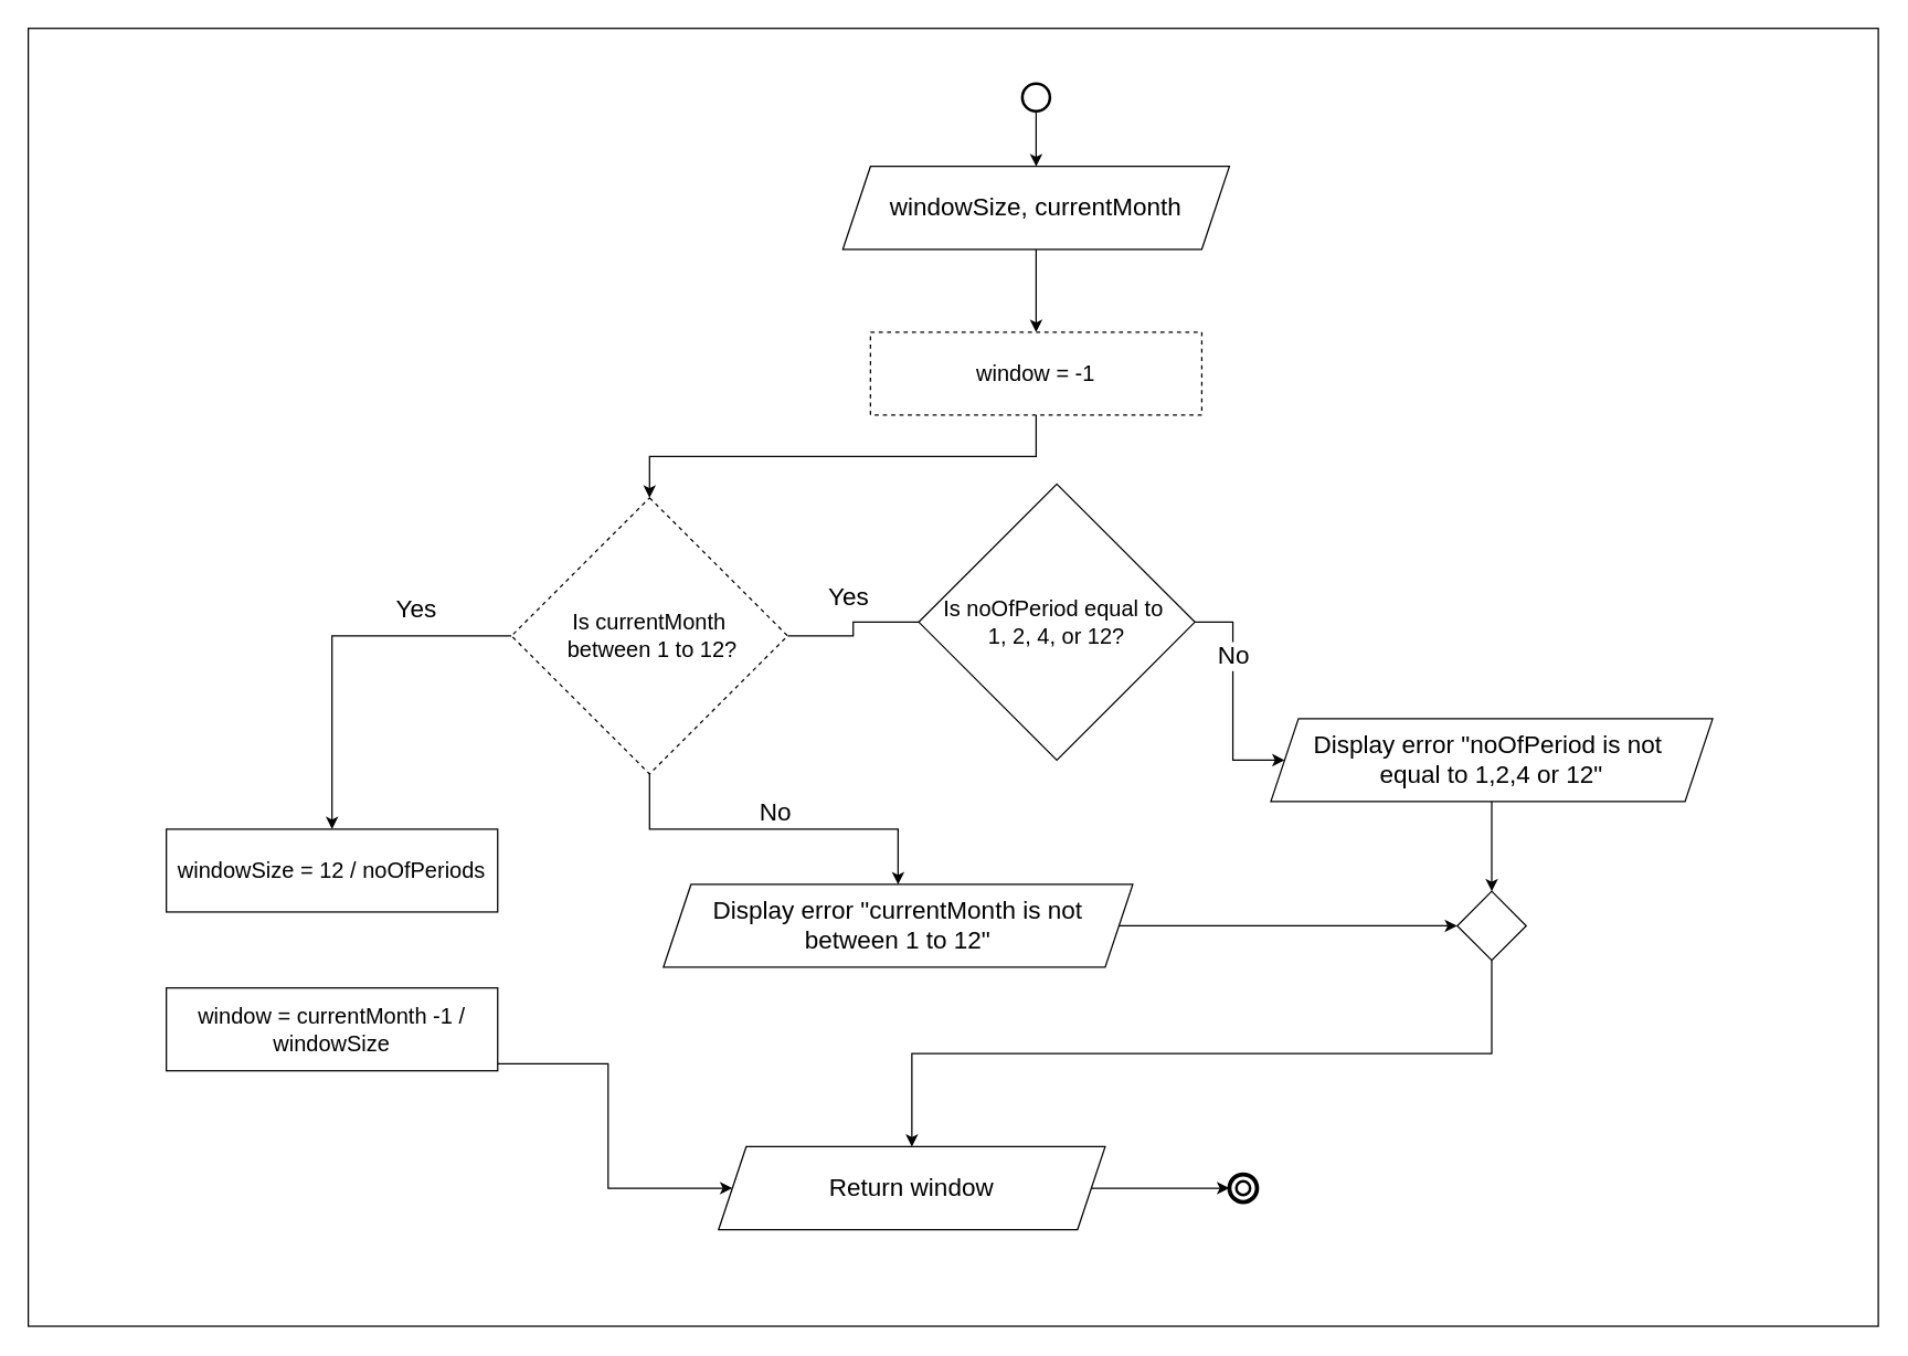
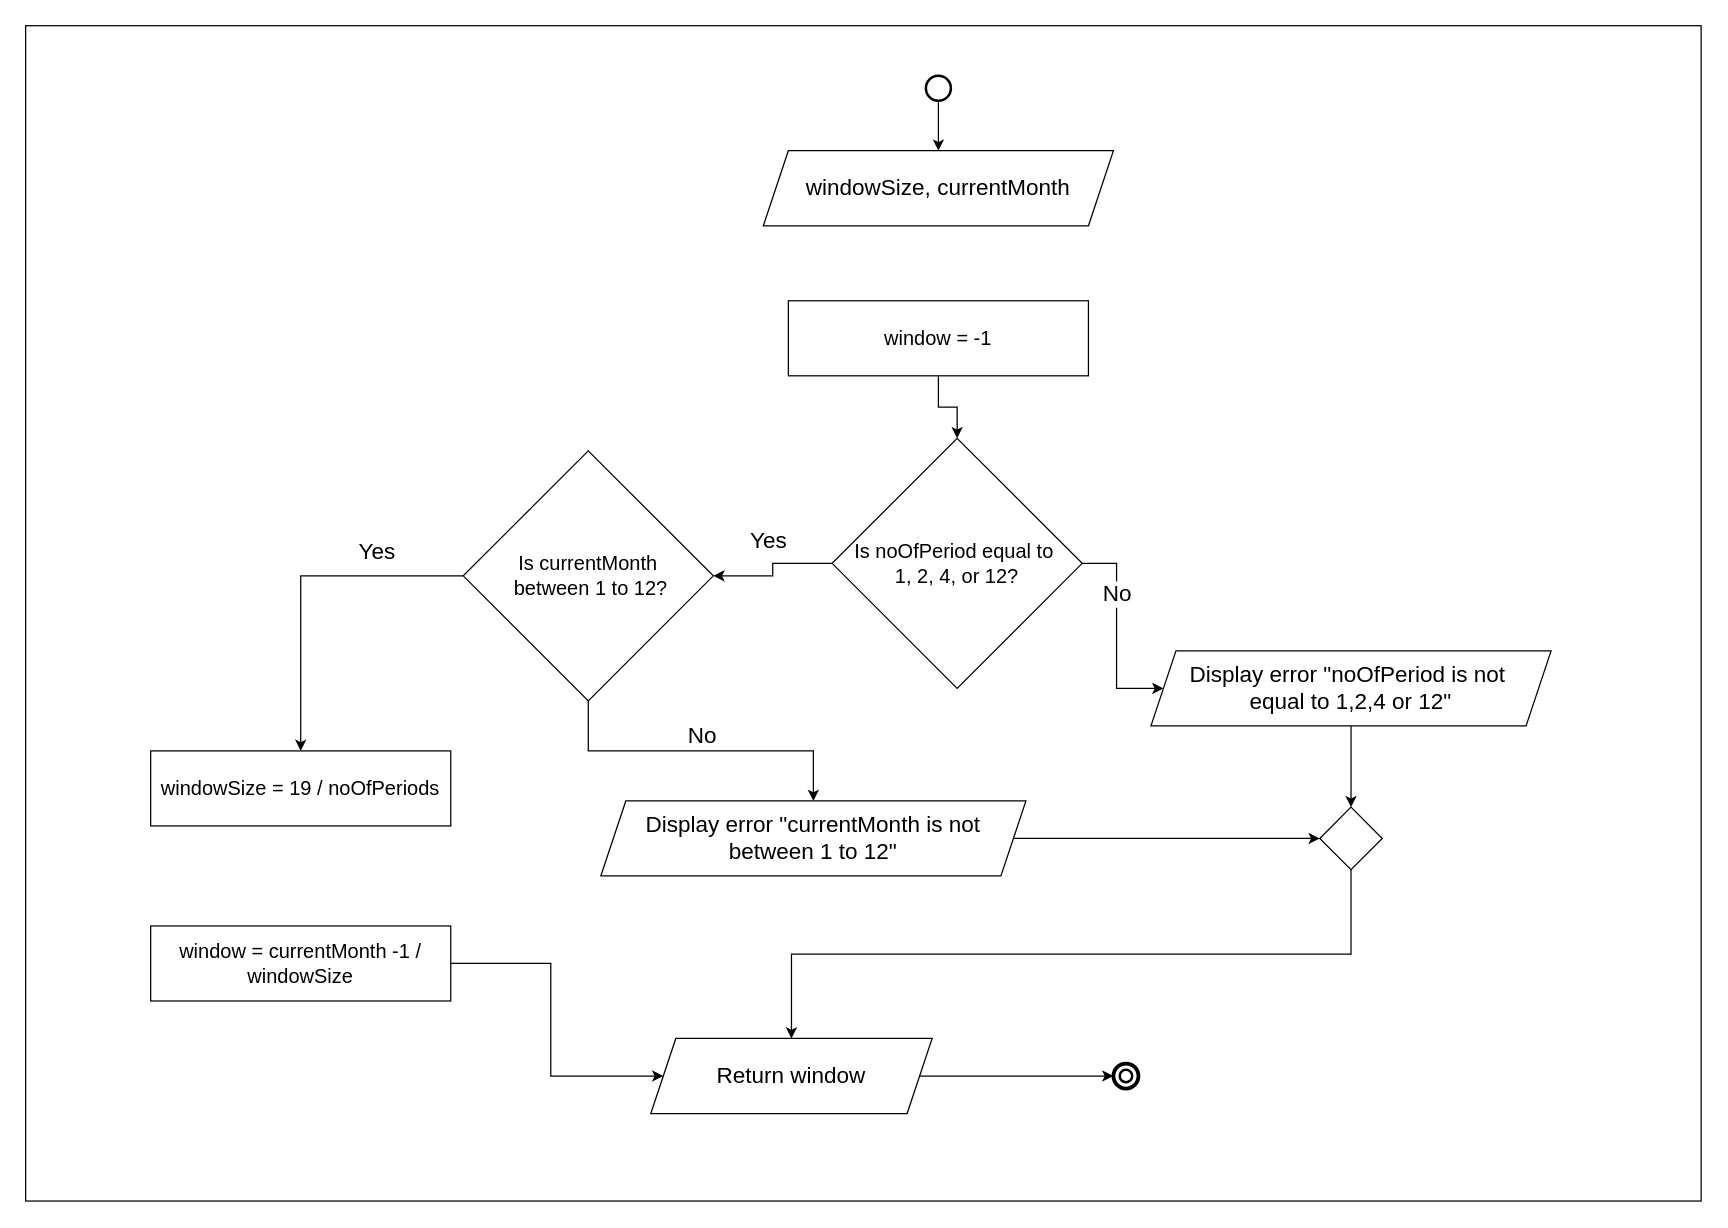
- <mxCell id="2" style="edgeStyle=orthogonalEdgeStyle;rounded=0;orthogonalLoop=1;jettySize=auto;html=1;exitX=0.5;exitY=1;exitDx=0;exitDy=0;entryX=0.5;entryY=0;entryDx=0;entryDy=0;" edge="1" parent="1" source="3" target="30"><mxGeometry relative="1" as="geometry" /></mxCell>
- <mxCell id="30" value="&lt;font style=&quot;font-size: 16px;&quot;&gt;window = -1&lt;/font&gt;" style="whiteSpace=wrap;html=1;dashed=1;" vertex="1" parent="1"><mxGeometry x="630" y="240" width="240" height="60" as="geometry" /></mxCell>
+ <mxCell id="30" value="&lt;font style=&quot;font-size: 16px;&quot;&gt;window = -1&lt;/font&gt;" style="whiteSpace=wrap;html=1;" vertex="1" parent="1"><mxGeometry x="630" y="240" width="240" height="60" as="geometry" /></mxCell>
- <mxCell id="29" style="edgeStyle=orthogonalEdgeStyle;rounded=0;orthogonalLoop=1;jettySize=auto;html=1;exitX=0.5;exitY=1;exitDx=0;exitDy=0;" edge="1" parent="1" source="30" target="13"><mxGeometry relative="1" as="geometry" /></mxCell>
+ <mxCell id="29" style="edgeStyle=orthogonalEdgeStyle;rounded=0;orthogonalLoop=1;jettySize=auto;html=1;exitX=0.5;exitY=1;exitDx=0;exitDy=0;entryX=0.5;entryY=0;entryDx=0;entryDy=0;" edge="1" parent="1" source="30" target="8"><mxGeometry relative="1" as="geometry" /></mxCell>
- <mxCell id="13" value="&lt;span style=&quot;font-size: 16px;&quot;&gt;Is currentMonth&lt;/span&gt;&lt;div&gt;&lt;span style=&quot;font-size: 16px;&quot;&gt;&amp;nbsp;between 1 to 12?&lt;/span&gt;&lt;/div&gt;" style="rhombus;whiteSpace=wrap;html=1;dashed=1;" parent="1" vertex="1"><mxGeometry x="370" y="360" width="200" height="200" as="geometry" /></mxCell>
+ <mxCell id="13" value="&lt;span style=&quot;font-size: 16px;&quot;&gt;Is currentMonth&lt;/span&gt;&lt;div&gt;&lt;span style=&quot;font-size: 16px;&quot;&gt;&amp;nbsp;between 1 to 12?&lt;/span&gt;&lt;/div&gt;" style="rhombus;whiteSpace=wrap;html=1;" parent="1" vertex="1"><mxGeometry x="370" y="360" width="200" height="200" as="geometry" /></mxCell>
- <mxCell id="4" value="" style="edgeStyle=orthogonalEdgeStyle;rounded=0;orthogonalLoop=1;jettySize=auto;html=1;endArrow=none;" parent="1" source="8" target="13" edge="1"><mxGeometry relative="1" as="geometry" /></mxCell>
+ <mxCell id="4" value="" style="edgeStyle=orthogonalEdgeStyle;rounded=0;orthogonalLoop=1;jettySize=auto;html=1;" parent="1" source="8" target="13" edge="1"><mxGeometry relative="1" as="geometry" /></mxCell>
- <mxCell id="14" value="&lt;font style=&quot;font-size: 16px;&quot;&gt;windowSize = 12 / noOfPeriods&lt;/font&gt;" style="whiteSpace=wrap;html=1;" parent="1" vertex="1"><mxGeometry x="120" y="600" width="240" height="60" as="geometry" /></mxCell>
+ <mxCell id="14" value="&lt;font style=&quot;font-size: 16px;&quot;&gt;windowSize = 19 / noOfPeriods&lt;/font&gt;" style="whiteSpace=wrap;html=1;" parent="1" vertex="1"><mxGeometry x="120" y="600" width="240" height="60" as="geometry" /></mxCell>
- <mxCell id="16" value="&lt;font style=&quot;font-size: 16px;&quot;&gt;window = currentMonth -1 / windowSize&lt;/font&gt;" style="whiteSpace=wrap;html=1;" parent="1" vertex="1"><mxGeometry x="120" y="715" width="240" height="60" as="geometry" /></mxCell>
+ <mxCell id="16" value="&lt;font style=&quot;font-size: 16px;&quot;&gt;window = currentMonth -1 / windowSize&lt;/font&gt;" style="whiteSpace=wrap;html=1;" parent="1" vertex="1"><mxGeometry x="120" y="740" width="240" height="60" as="geometry" /></mxCell>
- <mxCell id="21" value="&lt;font style=&quot;font-size: 18px;&quot;&gt;Return window&lt;/font&gt;" style="shape=parallelogram;perimeter=parallelogramPerimeter;whiteSpace=wrap;html=1;fixedSize=1;" parent="1" vertex="1"><mxGeometry x="520" y="830" width="280" height="60" as="geometry" /></mxCell>
+ <mxCell id="21" value="&lt;font style=&quot;font-size: 18px;&quot;&gt;Return window&lt;/font&gt;" style="shape=parallelogram;perimeter=parallelogramPerimeter;whiteSpace=wrap;html=1;fixedSize=1;" parent="1" vertex="1"><mxGeometry x="520" y="830" width="225" height="60" as="geometry" /></mxCell>
